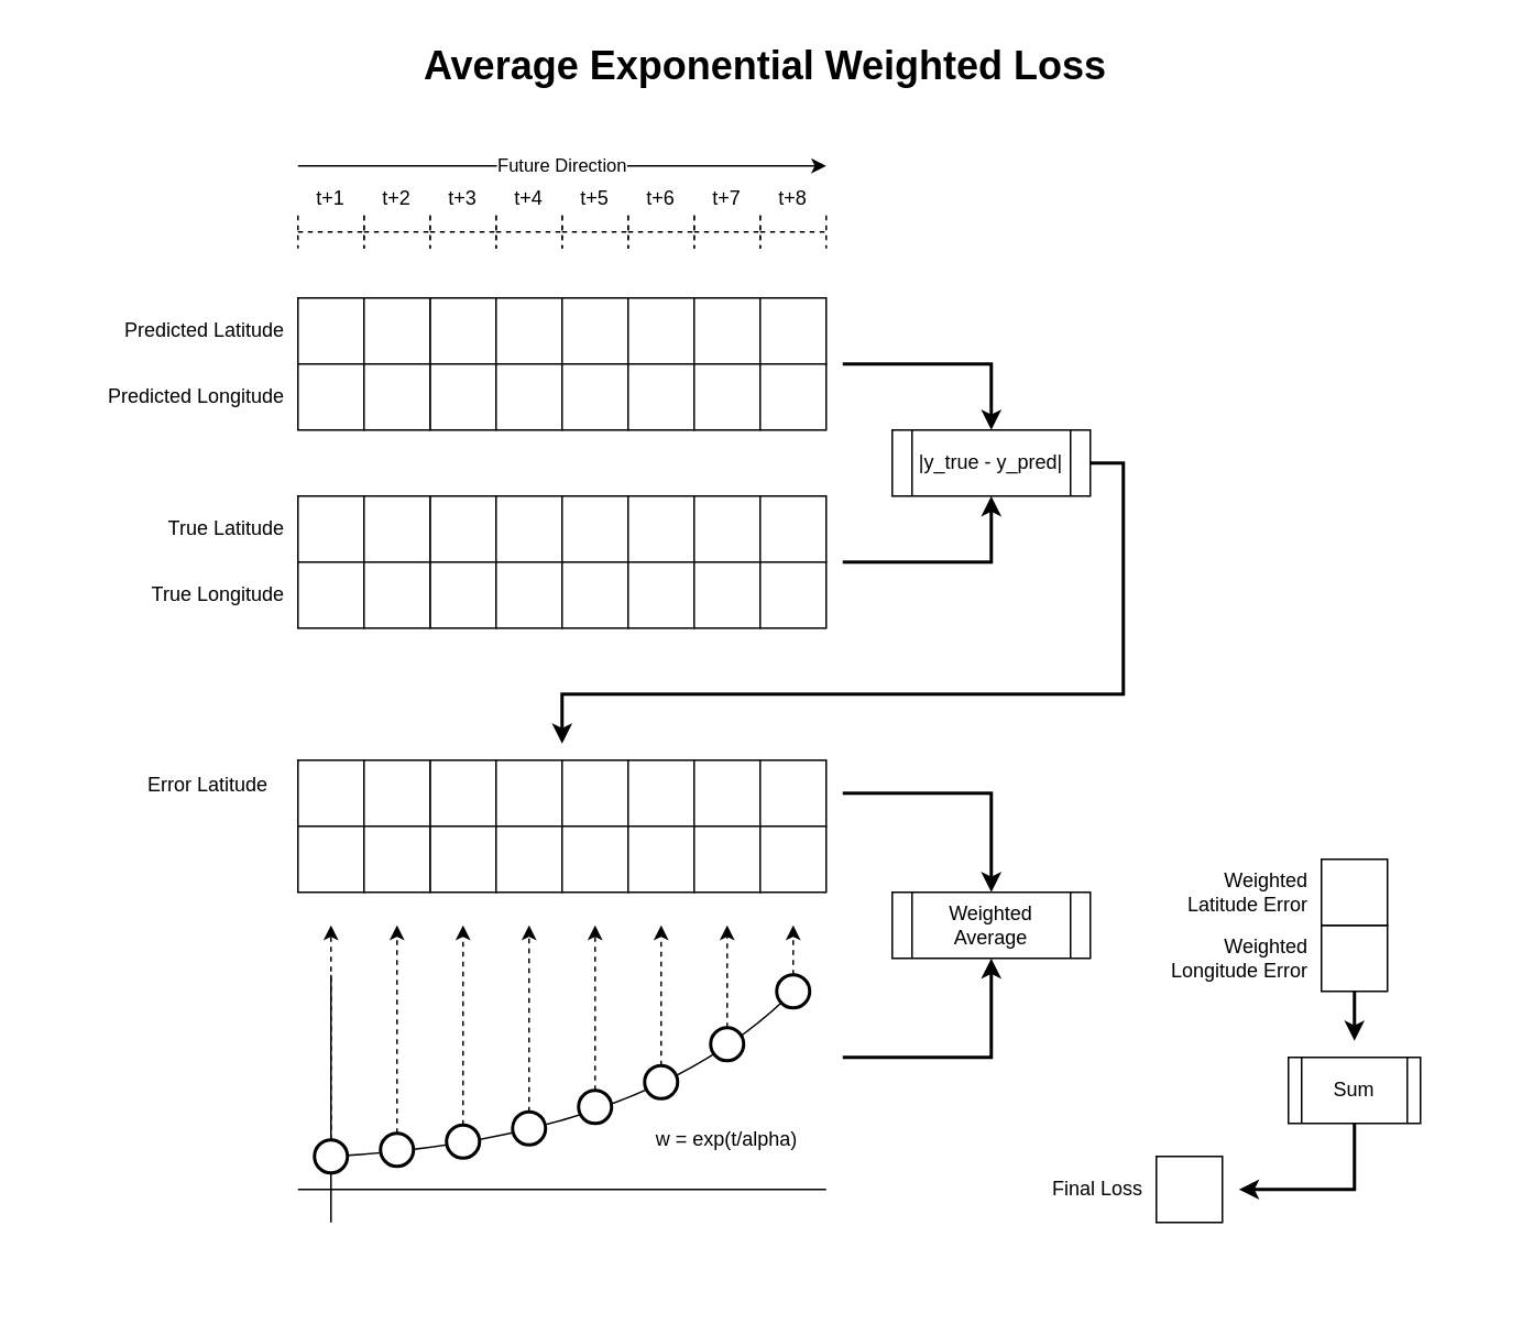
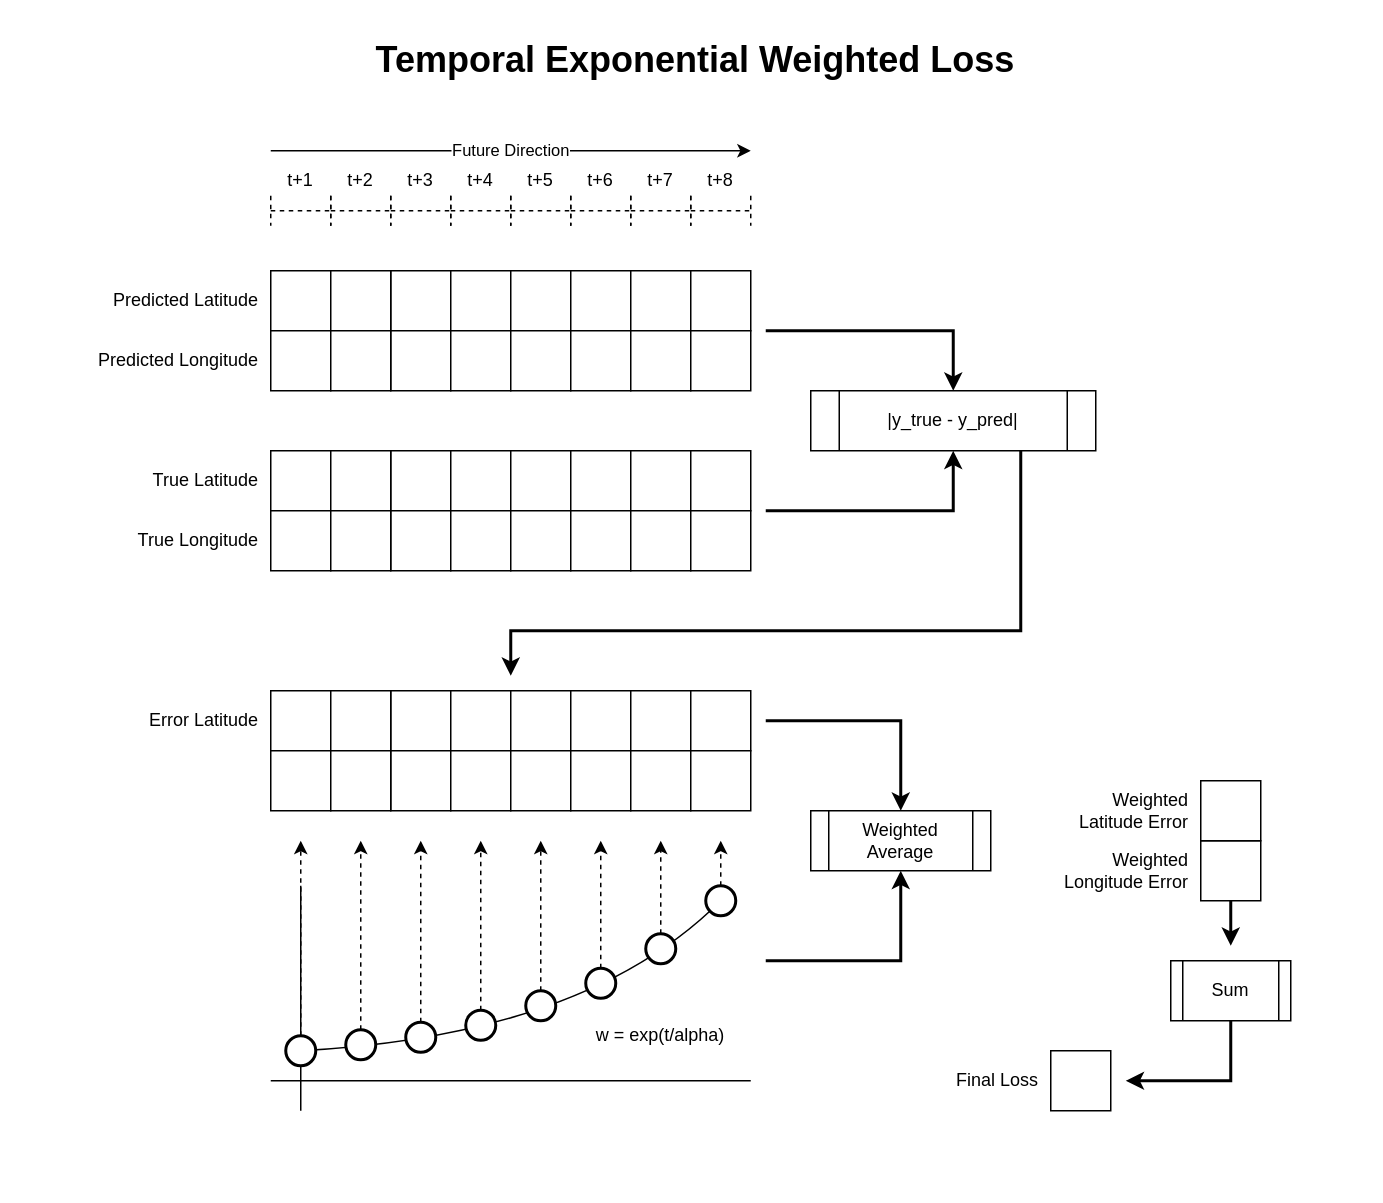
- <mxCell id="121" value="&amp;nbsp;Average Exponential Weighted Loss" style="text;align=center;fontSize=24;spacing=0;verticalAlign=middle;fillColor=none;strokeColor=none;perimeterSpacing=0;rounded=0;glass=0;shadow=0;sketch=0;fontColor=default;whiteSpace=wrap;html=1;fontStyle=1" vertex="1" parent="1"><mxGeometry x="20" y="20" width="880" height="40" as="geometry" /></mxCell>
+ <mxCell id="121" value="&amp;nbsp;Temporal Exponential Weighted Loss" style="text;align=center;fontSize=24;spacing=0;verticalAlign=middle;fillColor=none;strokeColor=none;perimeterSpacing=0;rounded=0;glass=0;shadow=0;sketch=0;fontColor=default;whiteSpace=wrap;html=1;fontStyle=1" vertex="1" parent="1"><mxGeometry x="20" y="20" width="880" height="40" as="geometry" /></mxCell>
- <mxCell id="25" value="|y_true - y_pred|" style="shape=process;whiteSpace=wrap;html=1;backgroundOutline=1;rounded=0;glass=0;strokeColor=default;strokeWidth=1;fillColor=default;" vertex="1" parent="1"><mxGeometry x="540" y="260" width="120" height="40" as="geometry" /></mxCell>
+ <mxCell id="25" value="|y_true - y_pred|" style="shape=process;whiteSpace=wrap;html=1;backgroundOutline=1;rounded=0;glass=0;strokeColor=default;strokeWidth=1;fillColor=default;" vertex="1" parent="1"><mxGeometry x="540" y="260" width="190" height="40" as="geometry" /></mxCell>
- <mxCell id="85" value="Error Latitude" style="text;html=1;strokeColor=none;fillColor=none;align=right;verticalAlign=middle;whiteSpace=wrap;rounded=0;spacingTop=0;spacing=8;" vertex="1" parent="1"><mxGeometry x="10" y="455" width="160" height="40" as="geometry" /></mxCell>
+ <mxCell id="85" value="Error Latitude" style="text;html=1;strokeColor=none;fillColor=none;align=right;verticalAlign=middle;whiteSpace=wrap;rounded=0;spacingTop=0;spacing=8;" vertex="1" parent="1"><mxGeometry x="20" y="460" width="160" height="40" as="geometry" /></mxCell>
